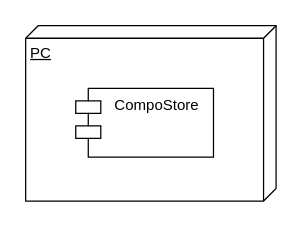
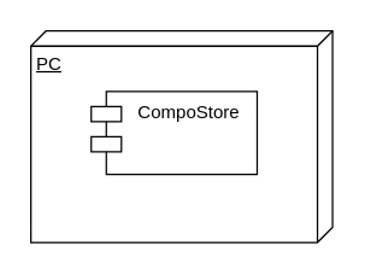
- <mxCell id="3" value="CompoStore" style="shape=module;align=left;spacingLeft=20;align=center;verticalAlign=top;whiteSpace=wrap;html=1;" parent="1" vertex="1"><mxGeometry x="60" y="70" width="110" height="55" as="geometry" /></mxCell>
+ <mxCell id="3" value="CompoStore" style="shape=module;align=left;spacingLeft=20;align=center;verticalAlign=top;whiteSpace=wrap;html=1;" parent="1" vertex="1"><mxGeometry x="60" y="60" width="110" height="55" as="geometry" /></mxCell>
